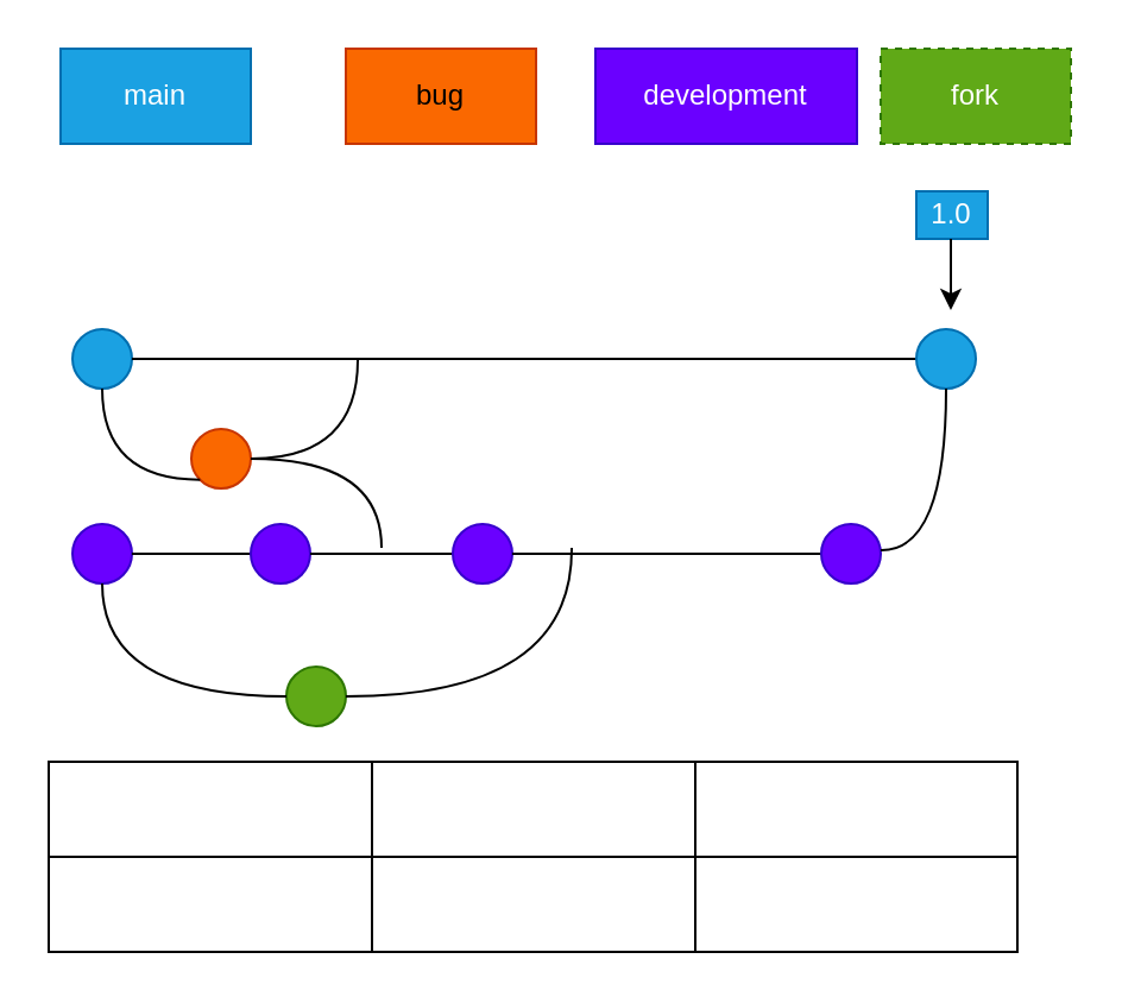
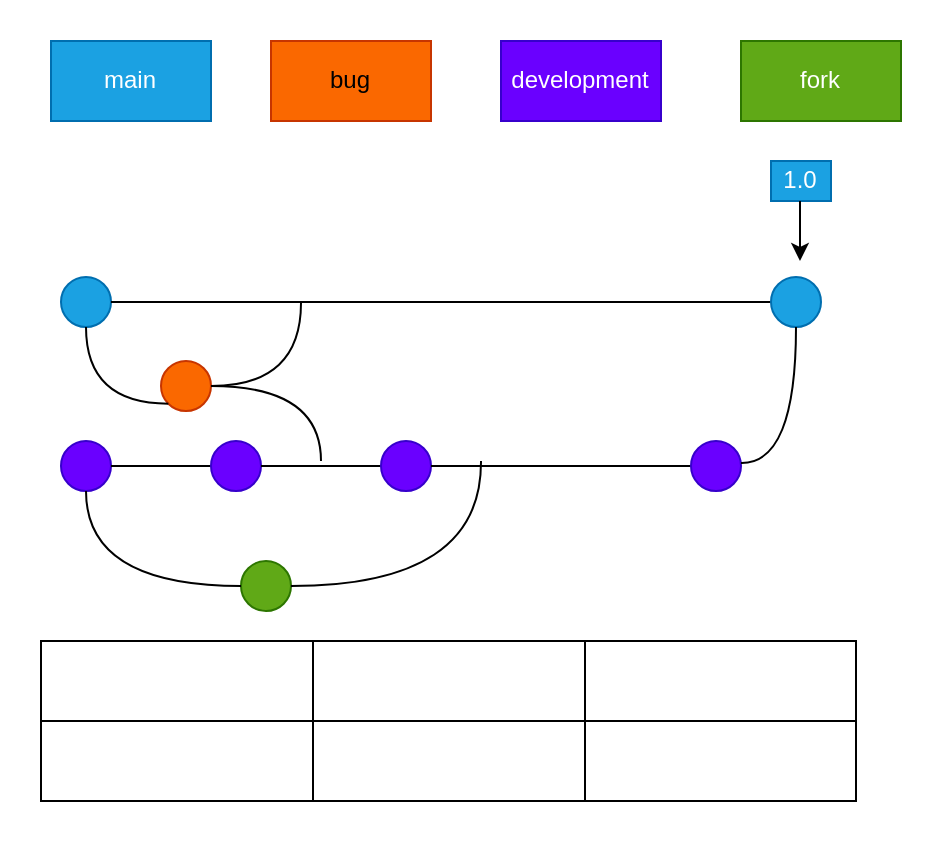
- <mxCell id="3" value="bug" style="rounded=0;whiteSpace=wrap;html=1;fillColor=#fa6800;fontColor=#000000;strokeColor=#C73500;" vertex="1" parent="1"><mxGeometry x="145" y="20" width="80" height="40" as="geometry" /></mxCell>
+ <mxCell id="3" value="bug" style="rounded=0;whiteSpace=wrap;html=1;fillColor=#fa6800;fontColor=#000000;strokeColor=#C73500;" vertex="1" parent="1"><mxGeometry x="135" y="20" width="80" height="40" as="geometry" /></mxCell>
- <mxCell id="4" value="development" style="rounded=0;whiteSpace=wrap;html=1;fillColor=#6a00ff;fontColor=#ffffff;strokeColor=#3700CC;" vertex="1" parent="1"><mxGeometry x="250" y="20" width="110" height="40" as="geometry" /></mxCell>
+ <mxCell id="4" value="development" style="rounded=0;whiteSpace=wrap;html=1;fillColor=#6a00ff;fontColor=#ffffff;strokeColor=#3700CC;" vertex="1" parent="1"><mxGeometry x="250" y="20" width="80" height="40" as="geometry" /></mxCell>
- <mxCell id="18" value="fork" style="rounded=0;whiteSpace=wrap;html=1;fillColor=#60a917;fontColor=#ffffff;strokeColor=#2D7600;dashed=1;" vertex="1" parent="1"><mxGeometry x="370" y="20" width="80" height="40" as="geometry" /></mxCell>
+ <mxCell id="18" value="fork" style="rounded=0;whiteSpace=wrap;html=1;fillColor=#60a917;fontColor=#ffffff;strokeColor=#2D7600;" vertex="1" parent="1"><mxGeometry x="370" y="20" width="80" height="40" as="geometry" /></mxCell>
